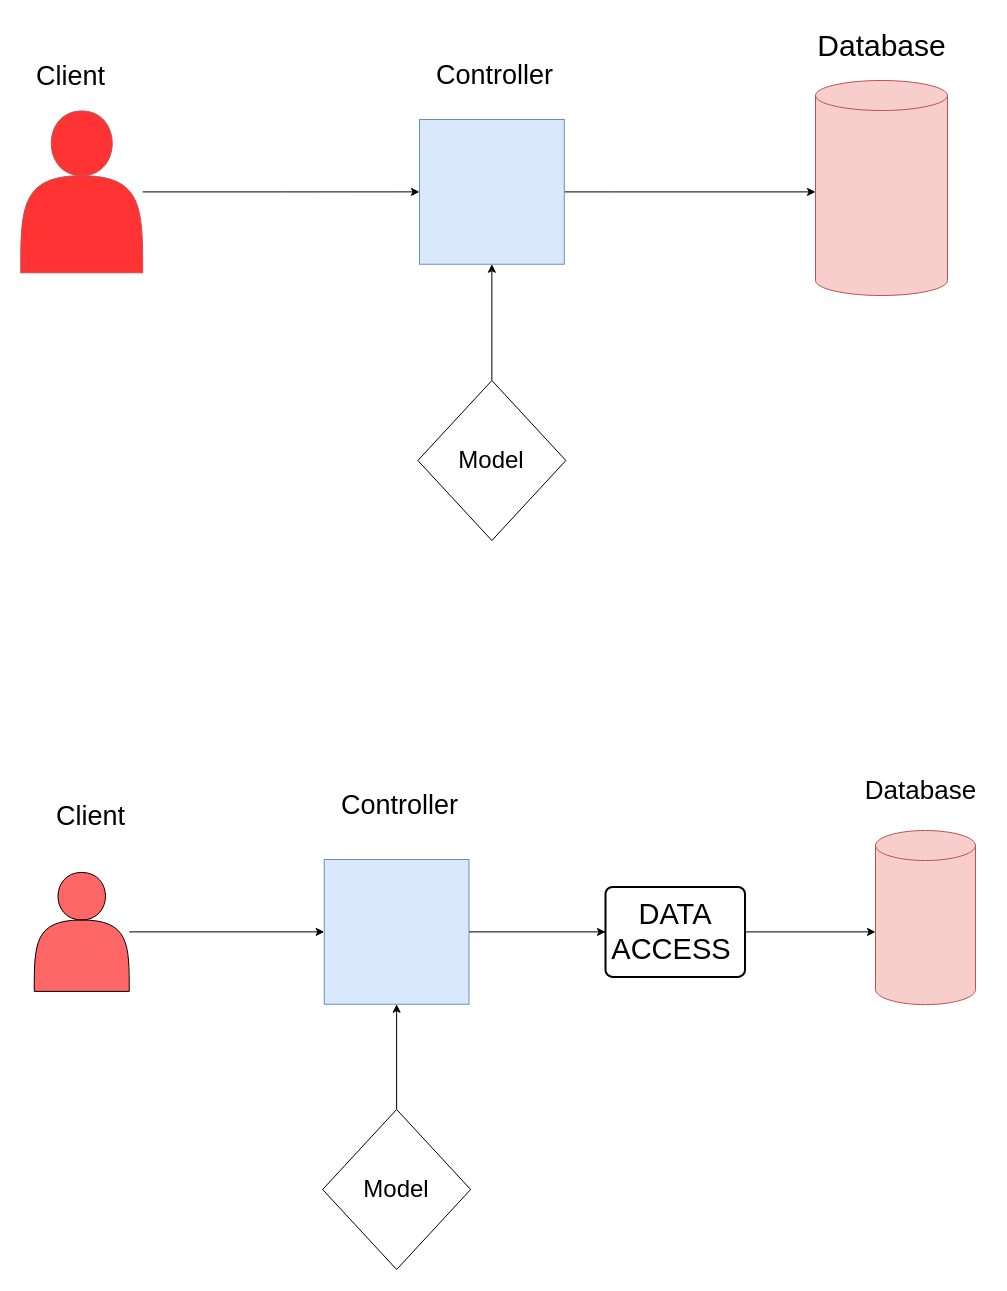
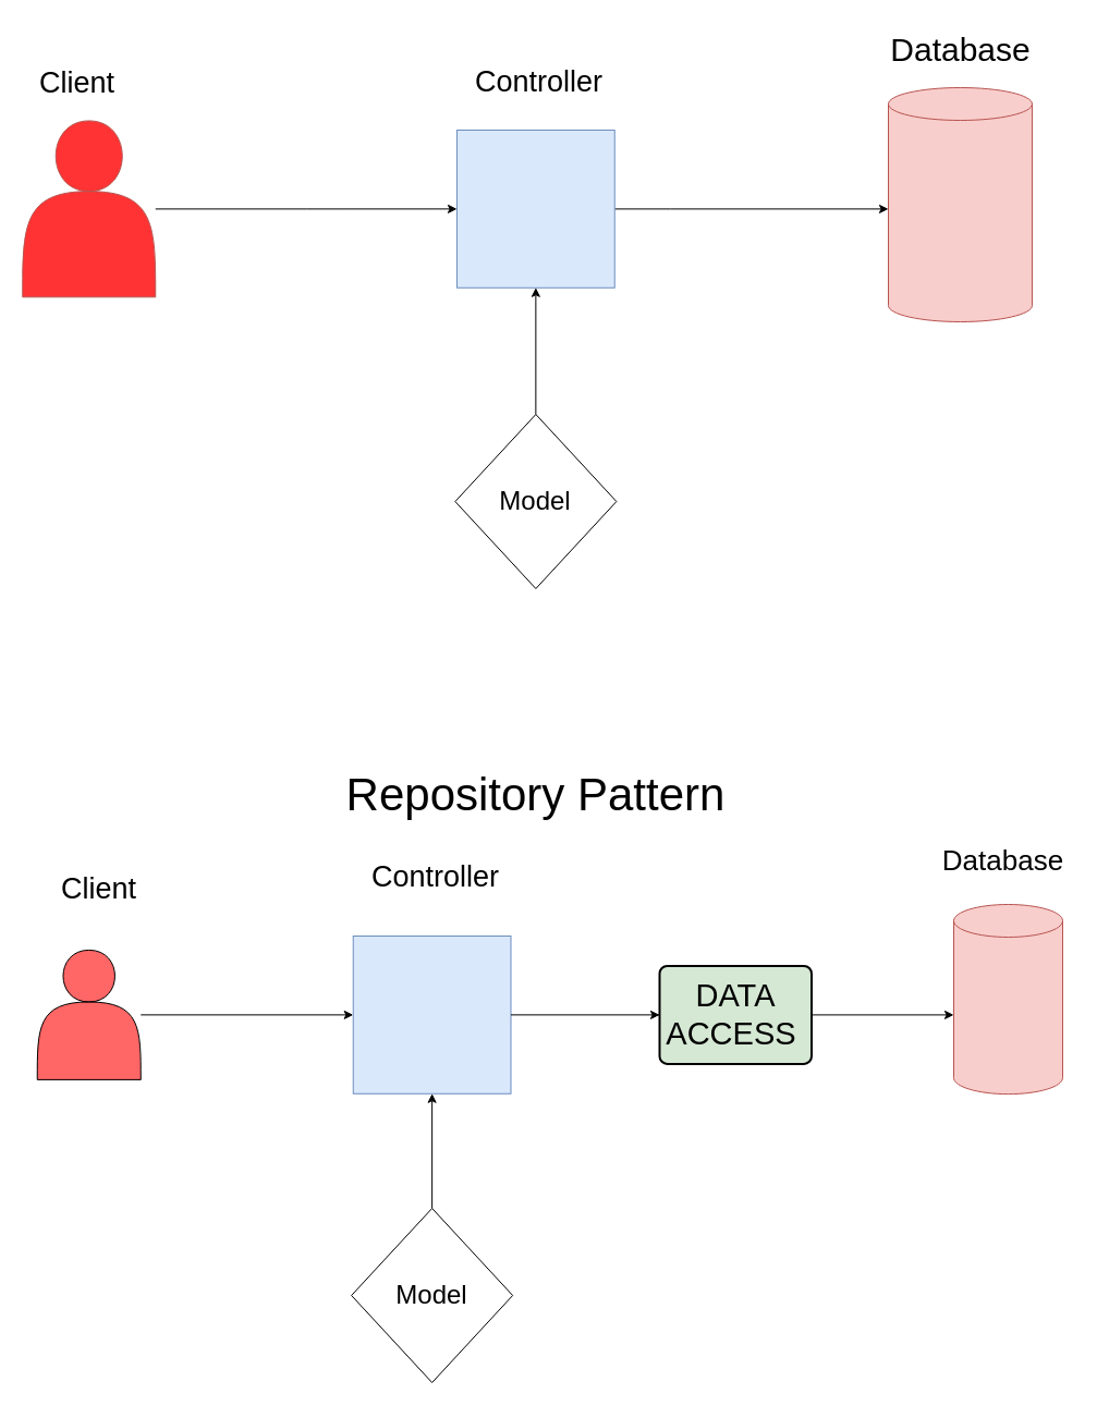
+ <mxCell id="12" value="Repository Pattern" style="text;html=1;align=center;verticalAlign=middle;resizable=0;points=[];autosize=1;strokeColor=none;fillColor=none;fontSize=42;" vertex="1" parent="1"><mxGeometry x="306.37" y="700" width="370" height="60" as="geometry" /></mxCell>
- <mxCell id="23" value="&lt;font style=&quot;font-size: 29px;&quot;&gt;DATA ACCESS&amp;nbsp;&lt;/font&gt;" style="rounded=1;whiteSpace=wrap;html=1;absoluteArcSize=1;arcSize=14;strokeWidth=2;" vertex="1" parent="1"><mxGeometry x="605" y="886.38" width="139.5" height="90" as="geometry" /></mxCell>
+ <mxCell id="23" value="&lt;font style=&quot;font-size: 29px;&quot;&gt;DATA ACCESS&amp;nbsp;&lt;/font&gt;" style="rounded=1;whiteSpace=wrap;html=1;absoluteArcSize=1;arcSize=14;strokeWidth=2;fillColor=#d5e8d4;" vertex="1" parent="1"><mxGeometry x="605" y="886.38" width="139.5" height="90" as="geometry" /></mxCell>
